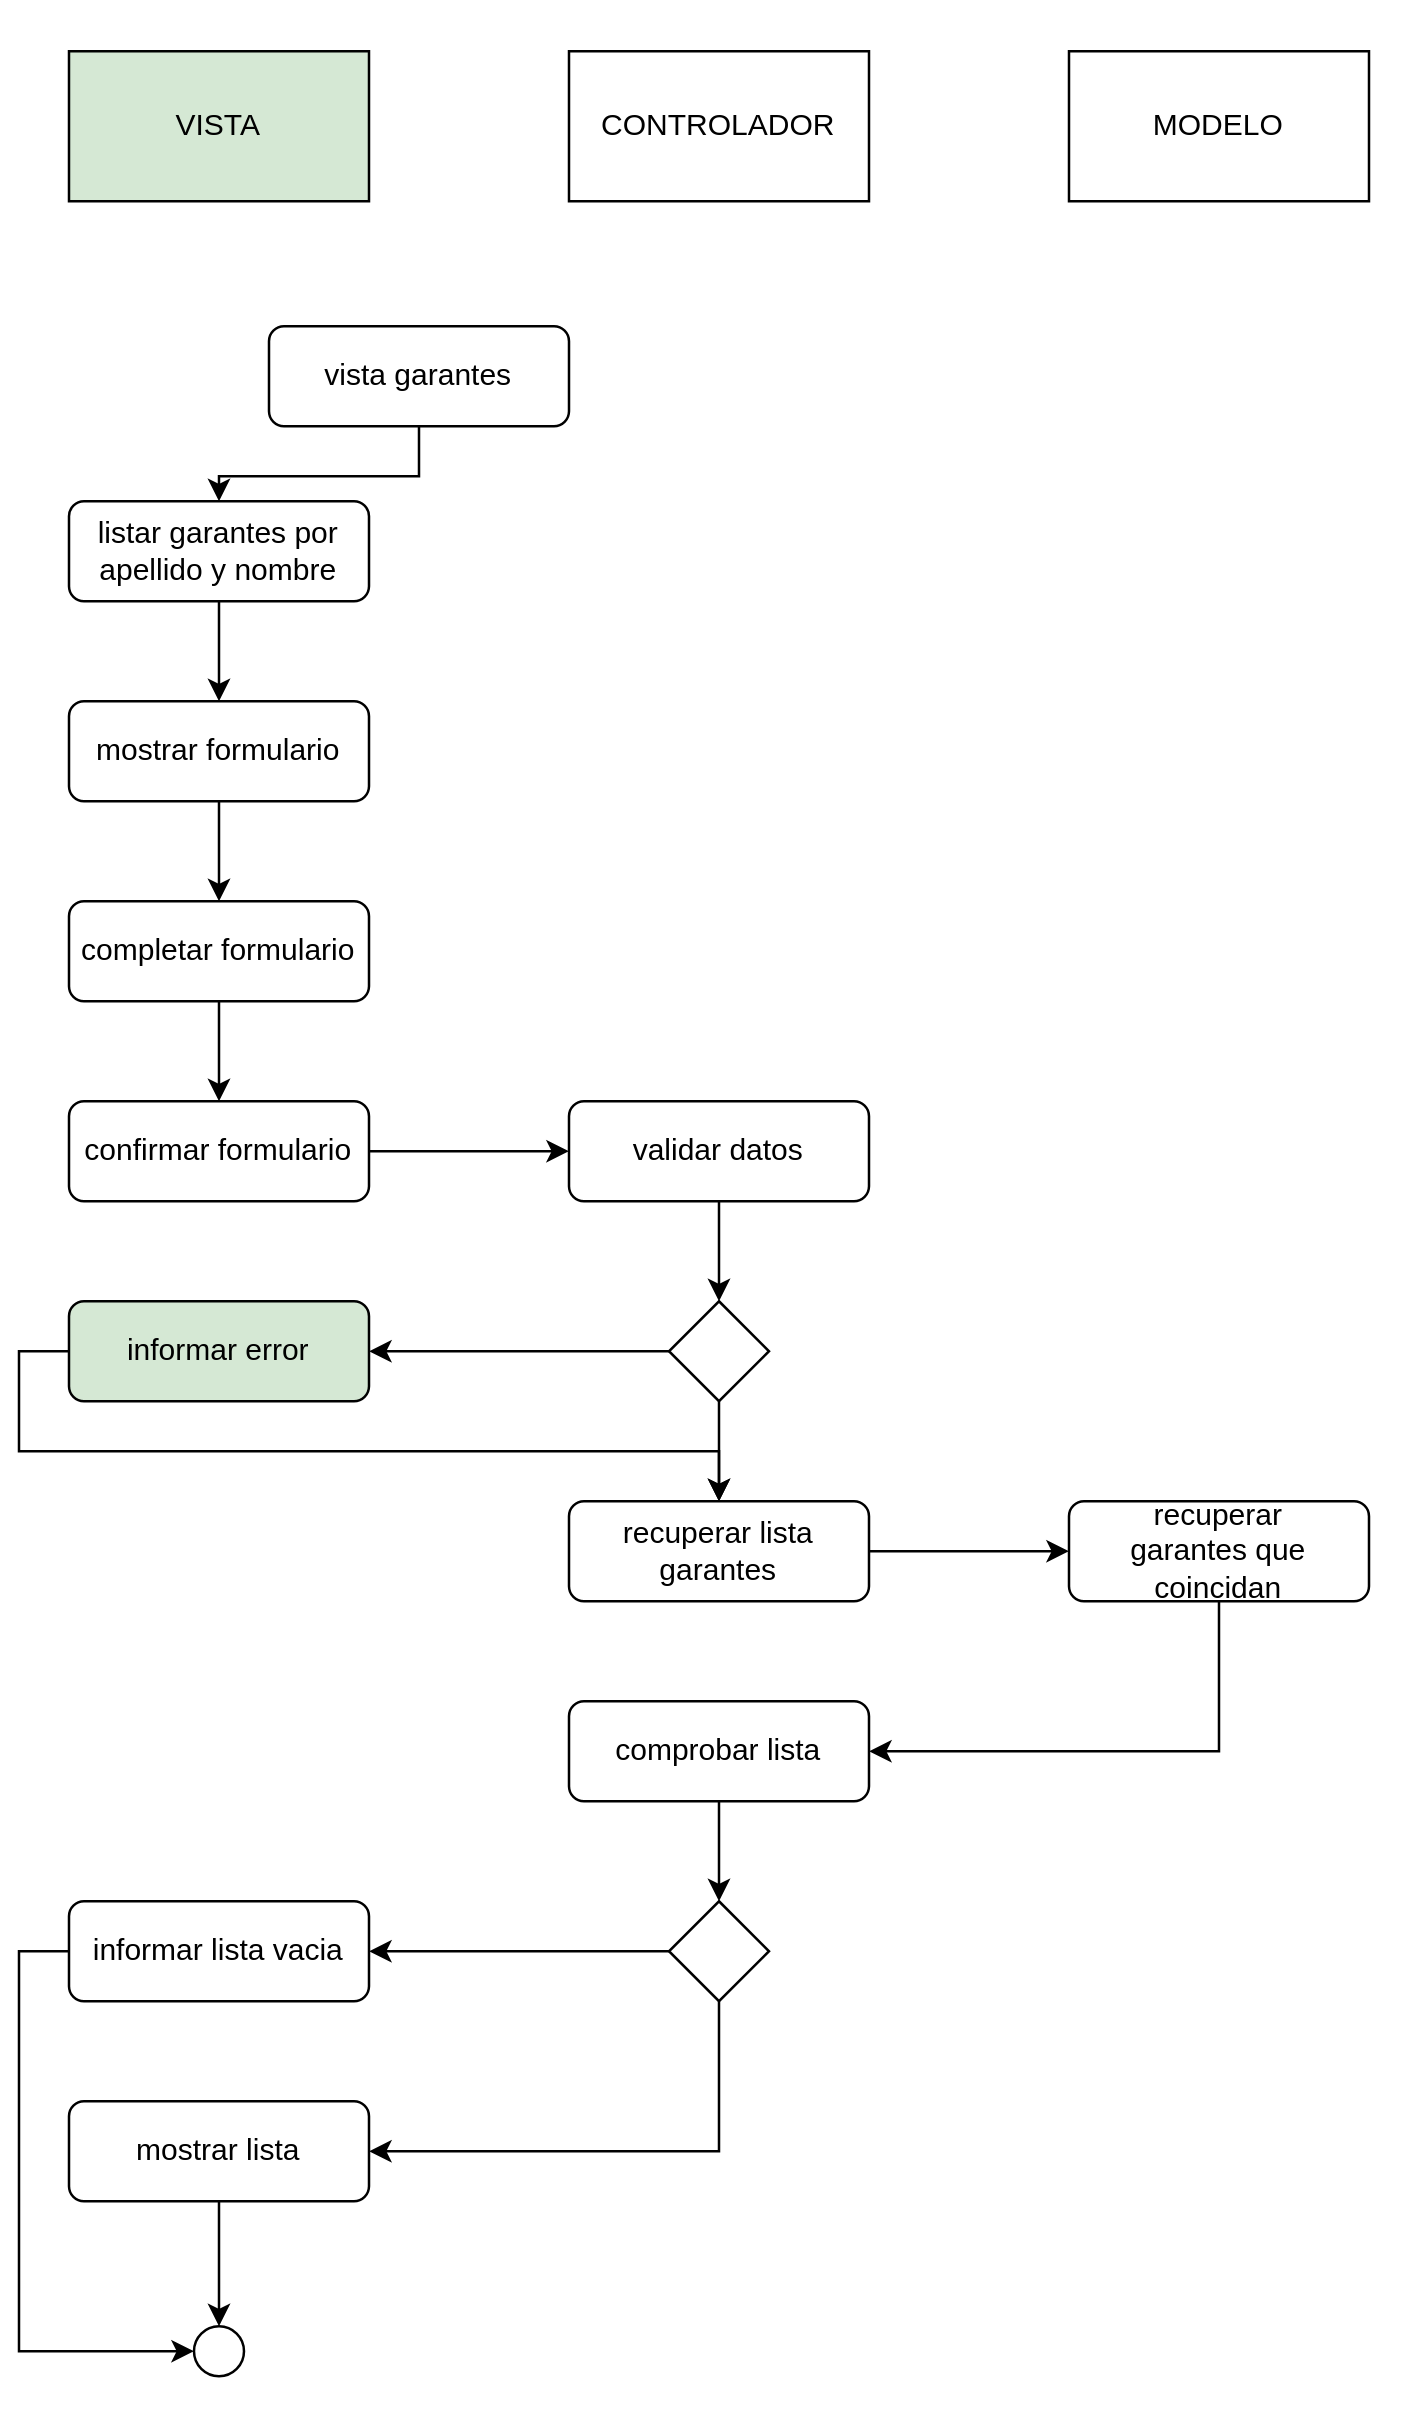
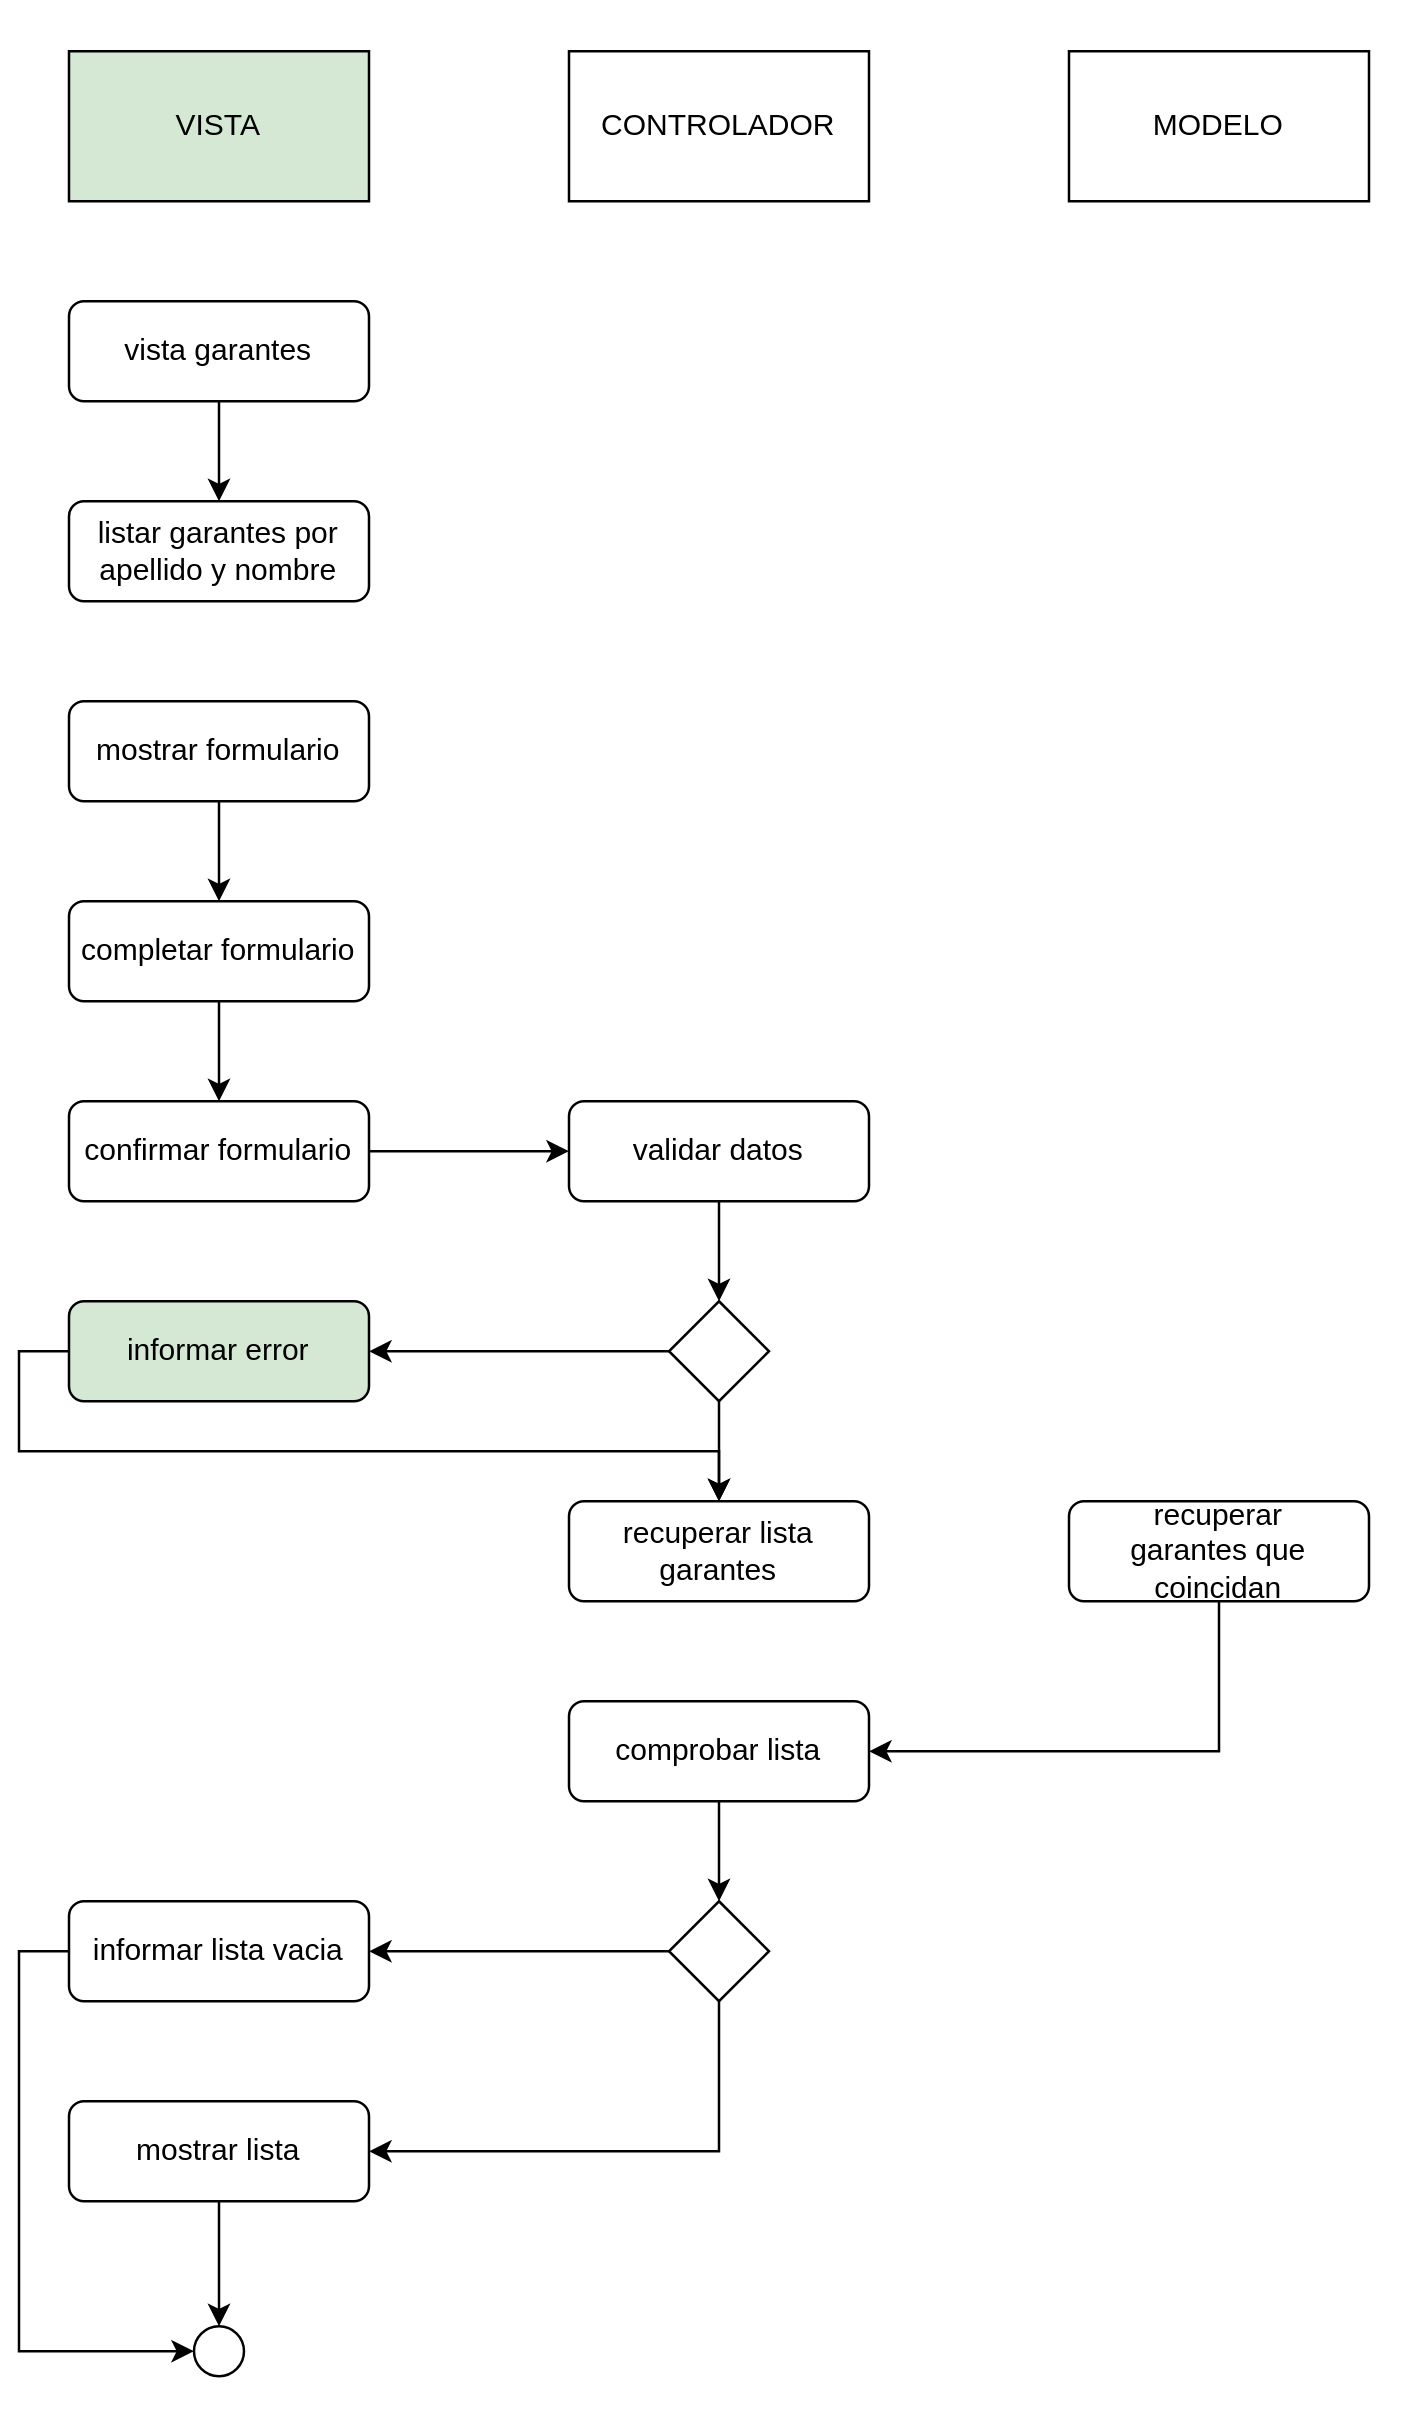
- <mxCell id="7" value="vista garantes" style="rounded=1;whiteSpace=wrap;html=1;" vertex="1" parent="1"><mxGeometry x="100" y="130" width="120" height="40" as="geometry" /></mxCell>
+ <mxCell id="7" value="vista garantes" style="rounded=1;whiteSpace=wrap;html=1;" vertex="1" parent="1"><mxGeometry x="20" y="120" width="120" height="40" as="geometry" /></mxCell>
- <mxCell id="8" style="edgeStyle=orthogonalEdgeStyle;rounded=0;orthogonalLoop=1;jettySize=auto;html=1;exitX=0.5;exitY=1;exitDx=0;exitDy=0;entryX=0.5;entryY=0;entryDx=0;entryDy=0;" edge="1" parent="1" source="9" target="24"><mxGeometry relative="1" as="geometry" /></mxCell>
- <mxCell id="10" style="edgeStyle=orthogonalEdgeStyle;rounded=0;orthogonalLoop=1;jettySize=auto;html=1;exitX=1;exitY=0.5;exitDx=0;exitDy=0;entryX=0;entryY=0.5;entryDx=0;entryDy=0;" edge="1" parent="1" source="11" target="13"><mxGeometry relative="1" as="geometry" /></mxCell>
